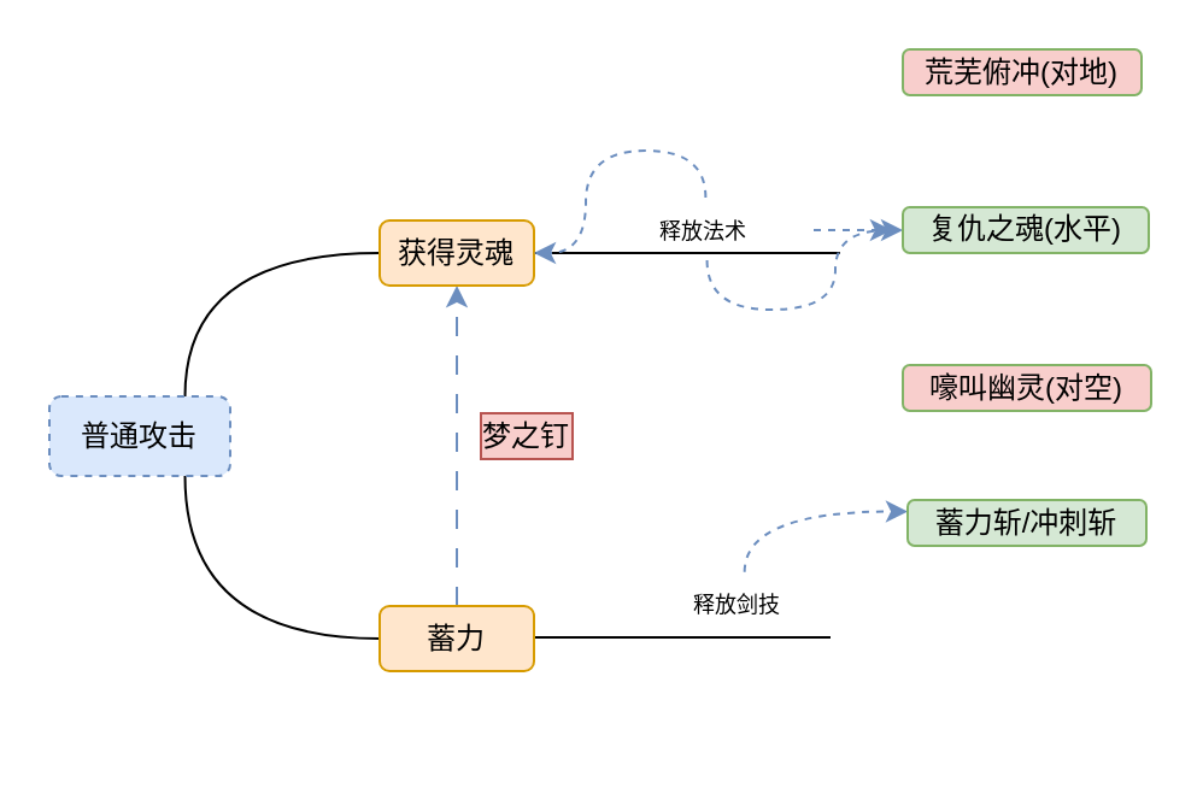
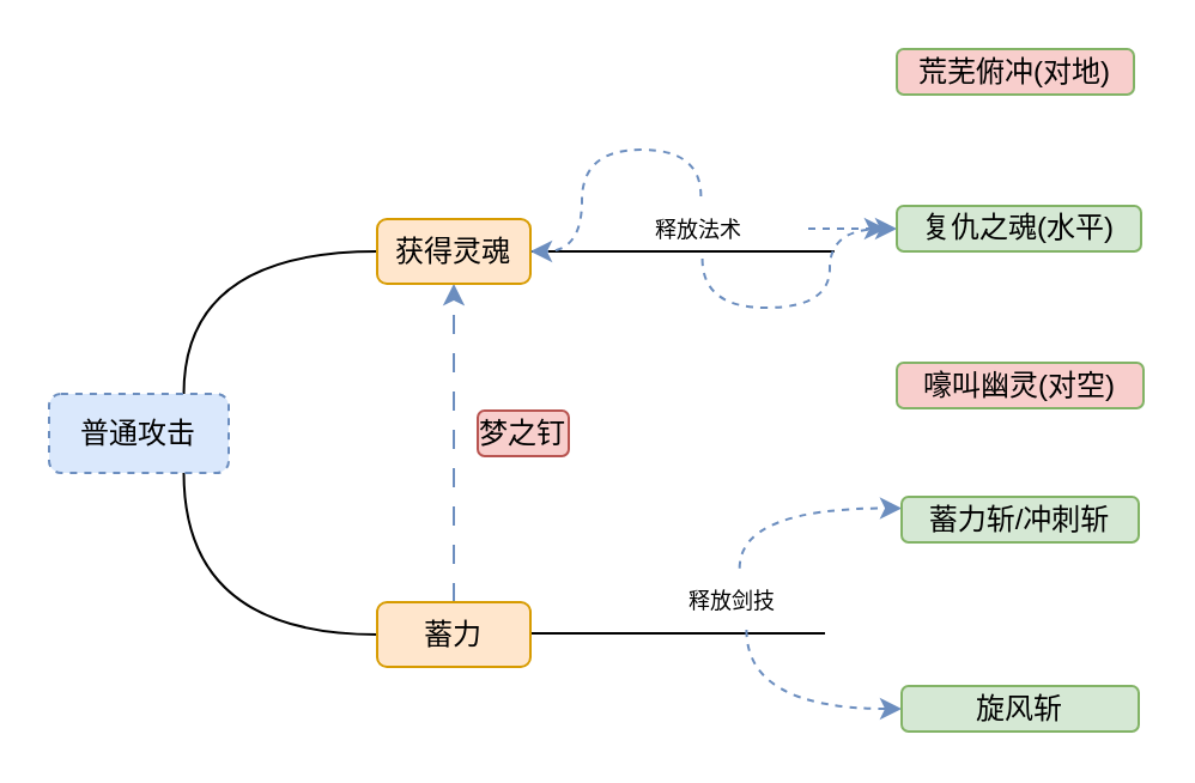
- <mxCell id="22" value="&lt;span style=&quot;text-wrap: nowrap;&quot;&gt;梦之钉&lt;/span&gt;" style="whiteSpace=wrap;html=1;fillColor=#f8cecc;strokeColor=#b85450;rounded=0;" parent="1" vertex="1"><mxGeometry x="199" y="171" width="38" height="19" as="geometry" /></mxCell>
+ <mxCell id="22" value="&lt;span style=&quot;text-wrap: nowrap;&quot;&gt;梦之钉&lt;/span&gt;" style="rounded=1;whiteSpace=wrap;html=1;fillColor=#f8cecc;strokeColor=#b85450;" parent="1" vertex="1"><mxGeometry x="199" y="171" width="38" height="19" as="geometry" /></mxCell>
+ <mxCell id="16" style="edgeStyle=orthogonalEdgeStyle;rounded=0;orthogonalLoop=1;jettySize=auto;html=1;entryX=0;entryY=0.5;entryDx=0;entryDy=0;curved=1;exitX=0.615;exitY=0.979;exitDx=0;exitDy=0;exitPerimeter=0;dashed=1;fillColor=#dae8fc;strokeColor=#6c8ebf;" parent="1" source="17" target="24" edge="1"><mxGeometry relative="1" as="geometry"><mxPoint x="318" y="267" as="sourcePoint" /></mxGeometry></mxCell>
+ <mxCell id="24" value="旋风斩" style="rounded=1;whiteSpace=wrap;html=1;fillColor=#d5e8d4;strokeColor=#82b366;" parent="1" vertex="1"><mxGeometry x="376" y="286" width="99" height="19" as="geometry" /></mxCell>
